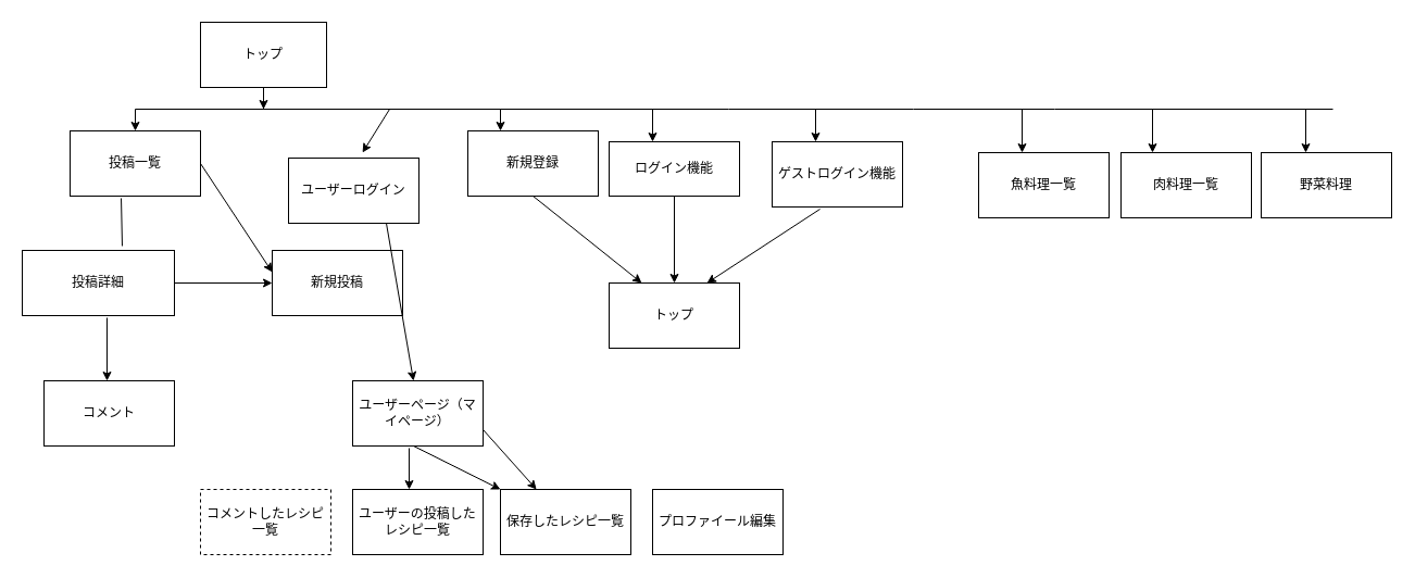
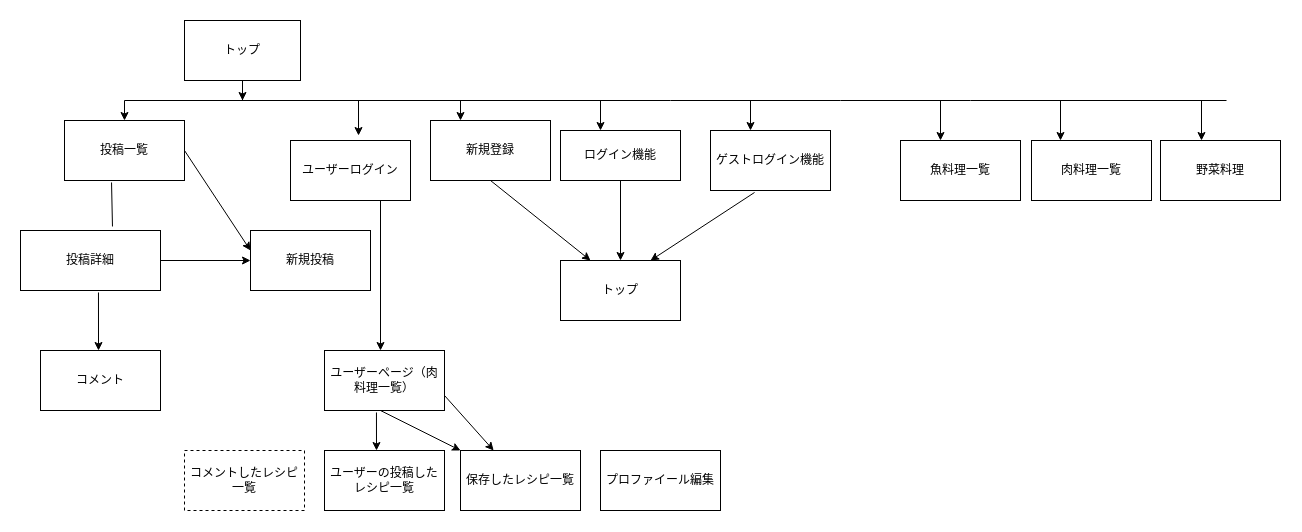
- <mxCell id="26" value="ユーザーログイン" style="rounded=0;whiteSpace=wrap;html=1;" vertex="1" parent="1"><mxGeometry x="265" y="145" width="120" height="60" as="geometry" /></mxCell>
+ <mxCell id="26" value="ユーザーログイン" style="rounded=0;whiteSpace=wrap;html=1;" vertex="1" parent="1"><mxGeometry x="290" y="140" width="120" height="60" as="geometry" /></mxCell>
- <mxCell id="29" value="ユーザーページ（マイページ）" style="rounded=0;whiteSpace=wrap;html=1;" vertex="1" parent="1"><mxGeometry x="324" y="350" width="120" height="60" as="geometry" /></mxCell>
+ <mxCell id="29" value="ユーザーページ（肉料理一覧）" style="rounded=0;whiteSpace=wrap;html=1;" vertex="1" parent="1"><mxGeometry x="324" y="350" width="120" height="60" as="geometry" /></mxCell>
